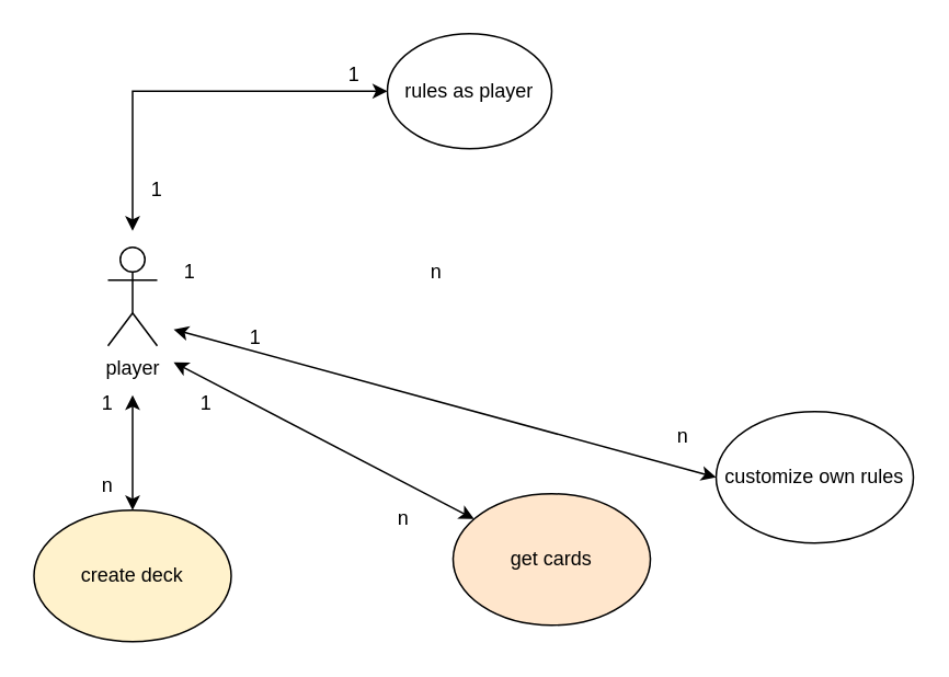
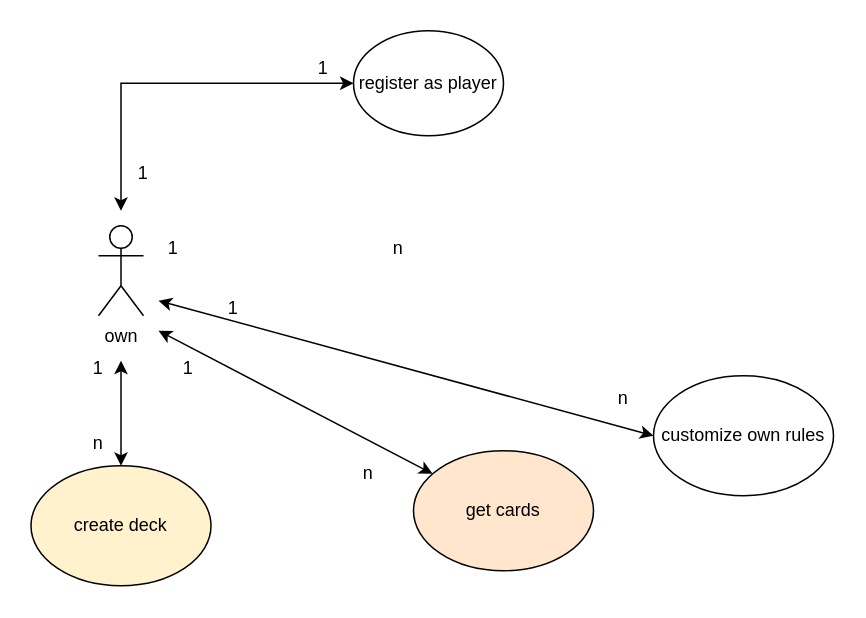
- <mxCell id="3" value="rules as player" style="ellipse;whiteSpace=wrap;html=1;" parent="1" vertex="1"><mxGeometry x="235" y="20" width="100" height="70" as="geometry" /></mxCell>
+ <mxCell id="3" value="register as player" style="ellipse;whiteSpace=wrap;html=1;" parent="1" vertex="1"><mxGeometry x="235" y="20" width="100" height="70" as="geometry" /></mxCell>
- <mxCell id="2" value="player" style="shape=umlActor;verticalLabelPosition=bottom;verticalAlign=top;html=1;fontFamily=Helvetica;fontSize=12;fontColor=default;align=center;strokeColor=default;fillColor=default;" parent="1" vertex="1"><mxGeometry x="65" y="150" width="30" height="60" as="geometry" /></mxCell>
+ <mxCell id="2" value="own" style="shape=umlActor;verticalLabelPosition=bottom;verticalAlign=top;html=1;fontFamily=Helvetica;fontSize=12;fontColor=default;align=center;strokeColor=default;fillColor=default;" parent="1" vertex="1"><mxGeometry x="65" y="150" width="30" height="60" as="geometry" /></mxCell>
